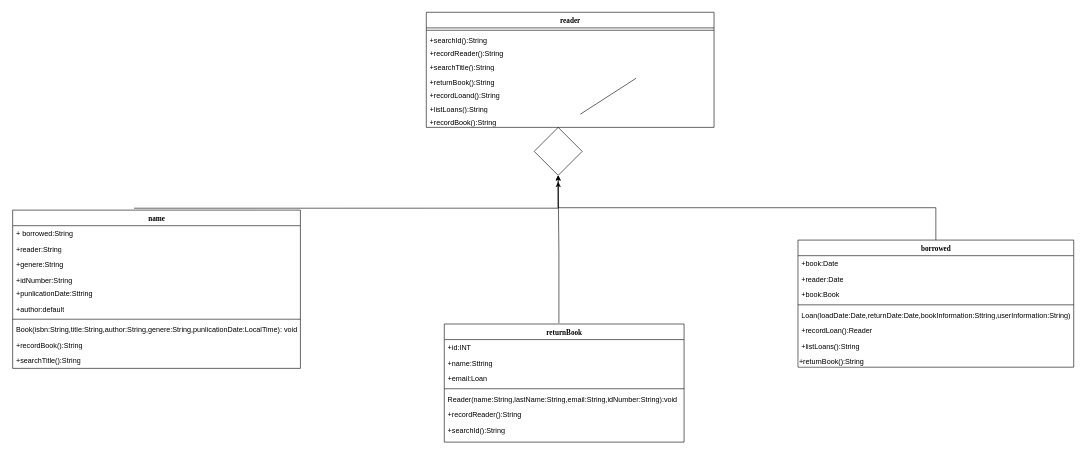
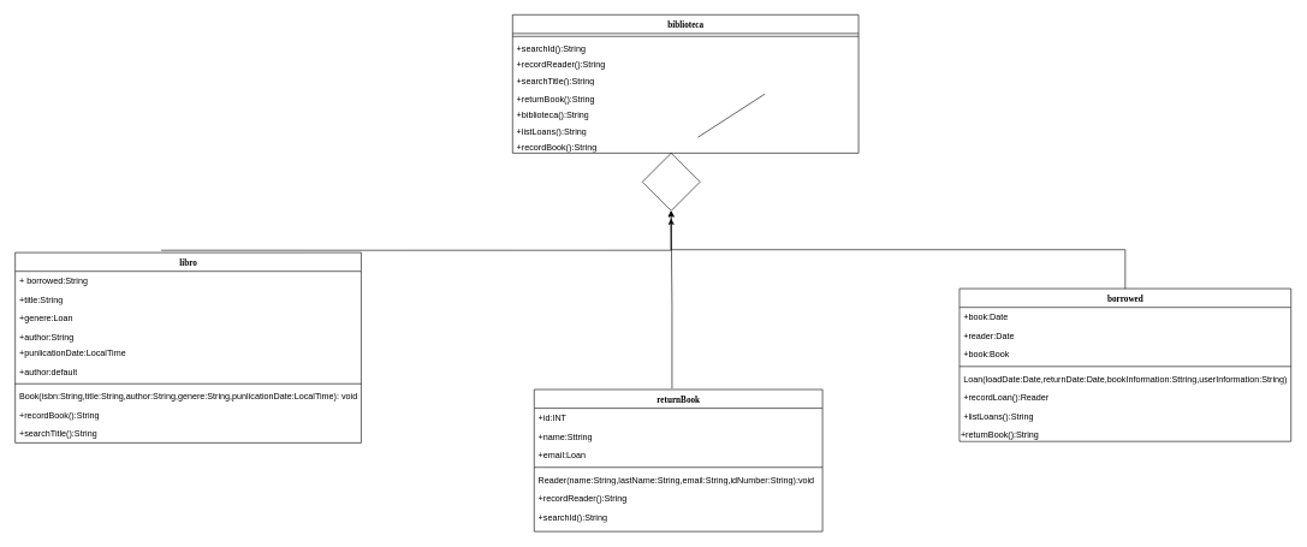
- <mxCell id="33" value="reader" style="swimlane;html=1;fontStyle=1;align=center;verticalAlign=top;childLayout=stackLayout;horizontal=1;startSize=26;horizontalStack=0;resizeParent=1;resizeLast=0;collapsible=1;marginBottom=0;swimlaneFillColor=#ffffff;rounded=0;shadow=0;comic=0;labelBackgroundColor=none;strokeWidth=1;fillColor=none;fontFamily=Verdana;fontSize=12" parent="1" vertex="1"><mxGeometry x="710" y="20" width="480" height="192" as="geometry" /></mxCell>
+ <mxCell id="33" value="biblioteca" style="swimlane;html=1;fontStyle=1;align=center;verticalAlign=top;childLayout=stackLayout;horizontal=1;startSize=26;horizontalStack=0;resizeParent=1;resizeLast=0;collapsible=1;marginBottom=0;swimlaneFillColor=#ffffff;rounded=0;shadow=0;comic=0;labelBackgroundColor=none;strokeWidth=1;fillColor=none;fontFamily=Verdana;fontSize=12" parent="1" vertex="1"><mxGeometry x="710" y="20" width="480" height="192" as="geometry" /></mxCell>
- <mxCell id="40" value="+recordLoand():String" style="text;html=1;strokeColor=none;fillColor=none;align=left;verticalAlign=top;spacingLeft=4;spacingRight=4;whiteSpace=wrap;overflow=hidden;rotatable=0;points=[[0,0.5],[1,0.5]];portConstraint=eastwest;" parent="33" vertex="1"><mxGeometry y="126" width="480" height="22" as="geometry" /></mxCell>
+ <mxCell id="40" value="+biblioteca():String" style="text;html=1;strokeColor=none;fillColor=none;align=left;verticalAlign=top;spacingLeft=4;spacingRight=4;whiteSpace=wrap;overflow=hidden;rotatable=0;points=[[0,0.5],[1,0.5]];portConstraint=eastwest;" parent="33" vertex="1"><mxGeometry y="126" width="480" height="22" as="geometry" /></mxCell>
- <mxCell id="3" value="name" style="swimlane;html=1;fontStyle=1;align=center;verticalAlign=top;childLayout=stackLayout;horizontal=1;startSize=26;horizontalStack=0;resizeParent=1;resizeLast=0;collapsible=1;marginBottom=0;swimlaneFillColor=#ffffff;rounded=0;shadow=0;comic=0;labelBackgroundColor=none;strokeWidth=1;fillColor=none;fontFamily=Verdana;fontSize=12" parent="1" vertex="1"><mxGeometry x="20" y="350" width="480" height="264" as="geometry" /></mxCell>
+ <mxCell id="3" value="libro" style="swimlane;html=1;fontStyle=1;align=center;verticalAlign=top;childLayout=stackLayout;horizontal=1;startSize=26;horizontalStack=0;resizeParent=1;resizeLast=0;collapsible=1;marginBottom=0;swimlaneFillColor=#ffffff;rounded=0;shadow=0;comic=0;labelBackgroundColor=none;strokeWidth=1;fillColor=none;fontFamily=Verdana;fontSize=12" parent="1" vertex="1"><mxGeometry x="20" y="350" width="480" height="264" as="geometry" /></mxCell>
- <mxCell id="5" value="+reader:String" style="text;html=1;strokeColor=none;fillColor=none;align=left;verticalAlign=top;spacingLeft=4;spacingRight=4;whiteSpace=wrap;overflow=hidden;rotatable=0;points=[[0,0.5],[1,0.5]];portConstraint=eastwest;" parent="3" vertex="1"><mxGeometry y="52" width="480" height="26" as="geometry" /></mxCell>
+ <mxCell id="5" value="+title:String" style="text;html=1;strokeColor=none;fillColor=none;align=left;verticalAlign=top;spacingLeft=4;spacingRight=4;whiteSpace=wrap;overflow=hidden;rotatable=0;points=[[0,0.5],[1,0.5]];portConstraint=eastwest;" parent="3" vertex="1"><mxGeometry y="52" width="480" height="26" as="geometry" /></mxCell>
- <mxCell id="6" value="+genere:String" style="text;html=1;strokeColor=none;fillColor=none;align=left;verticalAlign=top;spacingLeft=4;spacingRight=4;whiteSpace=wrap;overflow=hidden;rotatable=0;points=[[0,0.5],[1,0.5]];portConstraint=eastwest;" parent="3" vertex="1"><mxGeometry y="78" width="480" height="26" as="geometry" /></mxCell>
+ <mxCell id="6" value="+genere:Loan" style="text;html=1;strokeColor=none;fillColor=none;align=left;verticalAlign=top;spacingLeft=4;spacingRight=4;whiteSpace=wrap;overflow=hidden;rotatable=0;points=[[0,0.5],[1,0.5]];portConstraint=eastwest;" parent="3" vertex="1"><mxGeometry y="78" width="480" height="26" as="geometry" /></mxCell>
- <mxCell id="7" value="+idNumber:String" style="text;html=1;strokeColor=none;fillColor=none;align=left;verticalAlign=top;spacingLeft=4;spacingRight=4;whiteSpace=wrap;overflow=hidden;rotatable=0;points=[[0,0.5],[1,0.5]];portConstraint=eastwest;" parent="3" vertex="1"><mxGeometry y="104" width="480" height="22" as="geometry" /></mxCell>
+ <mxCell id="7" value="+author:String" style="text;html=1;strokeColor=none;fillColor=none;align=left;verticalAlign=top;spacingLeft=4;spacingRight=4;whiteSpace=wrap;overflow=hidden;rotatable=0;points=[[0,0.5],[1,0.5]];portConstraint=eastwest;" parent="3" vertex="1"><mxGeometry y="104" width="480" height="22" as="geometry" /></mxCell>
- <mxCell id="8" value="+punlicationDate:Sttring" style="text;html=1;strokeColor=none;fillColor=none;align=left;verticalAlign=top;spacingLeft=4;spacingRight=4;whiteSpace=wrap;overflow=hidden;rotatable=0;points=[[0,0.5],[1,0.5]];portConstraint=eastwest;" parent="3" vertex="1"><mxGeometry y="126" width="480" height="26" as="geometry" /></mxCell>
+ <mxCell id="8" value="+punlicationDate:LocalTime" style="text;html=1;strokeColor=none;fillColor=none;align=left;verticalAlign=top;spacingLeft=4;spacingRight=4;whiteSpace=wrap;overflow=hidden;rotatable=0;points=[[0,0.5],[1,0.5]];portConstraint=eastwest;" parent="3" vertex="1"><mxGeometry y="126" width="480" height="26" as="geometry" /></mxCell>
